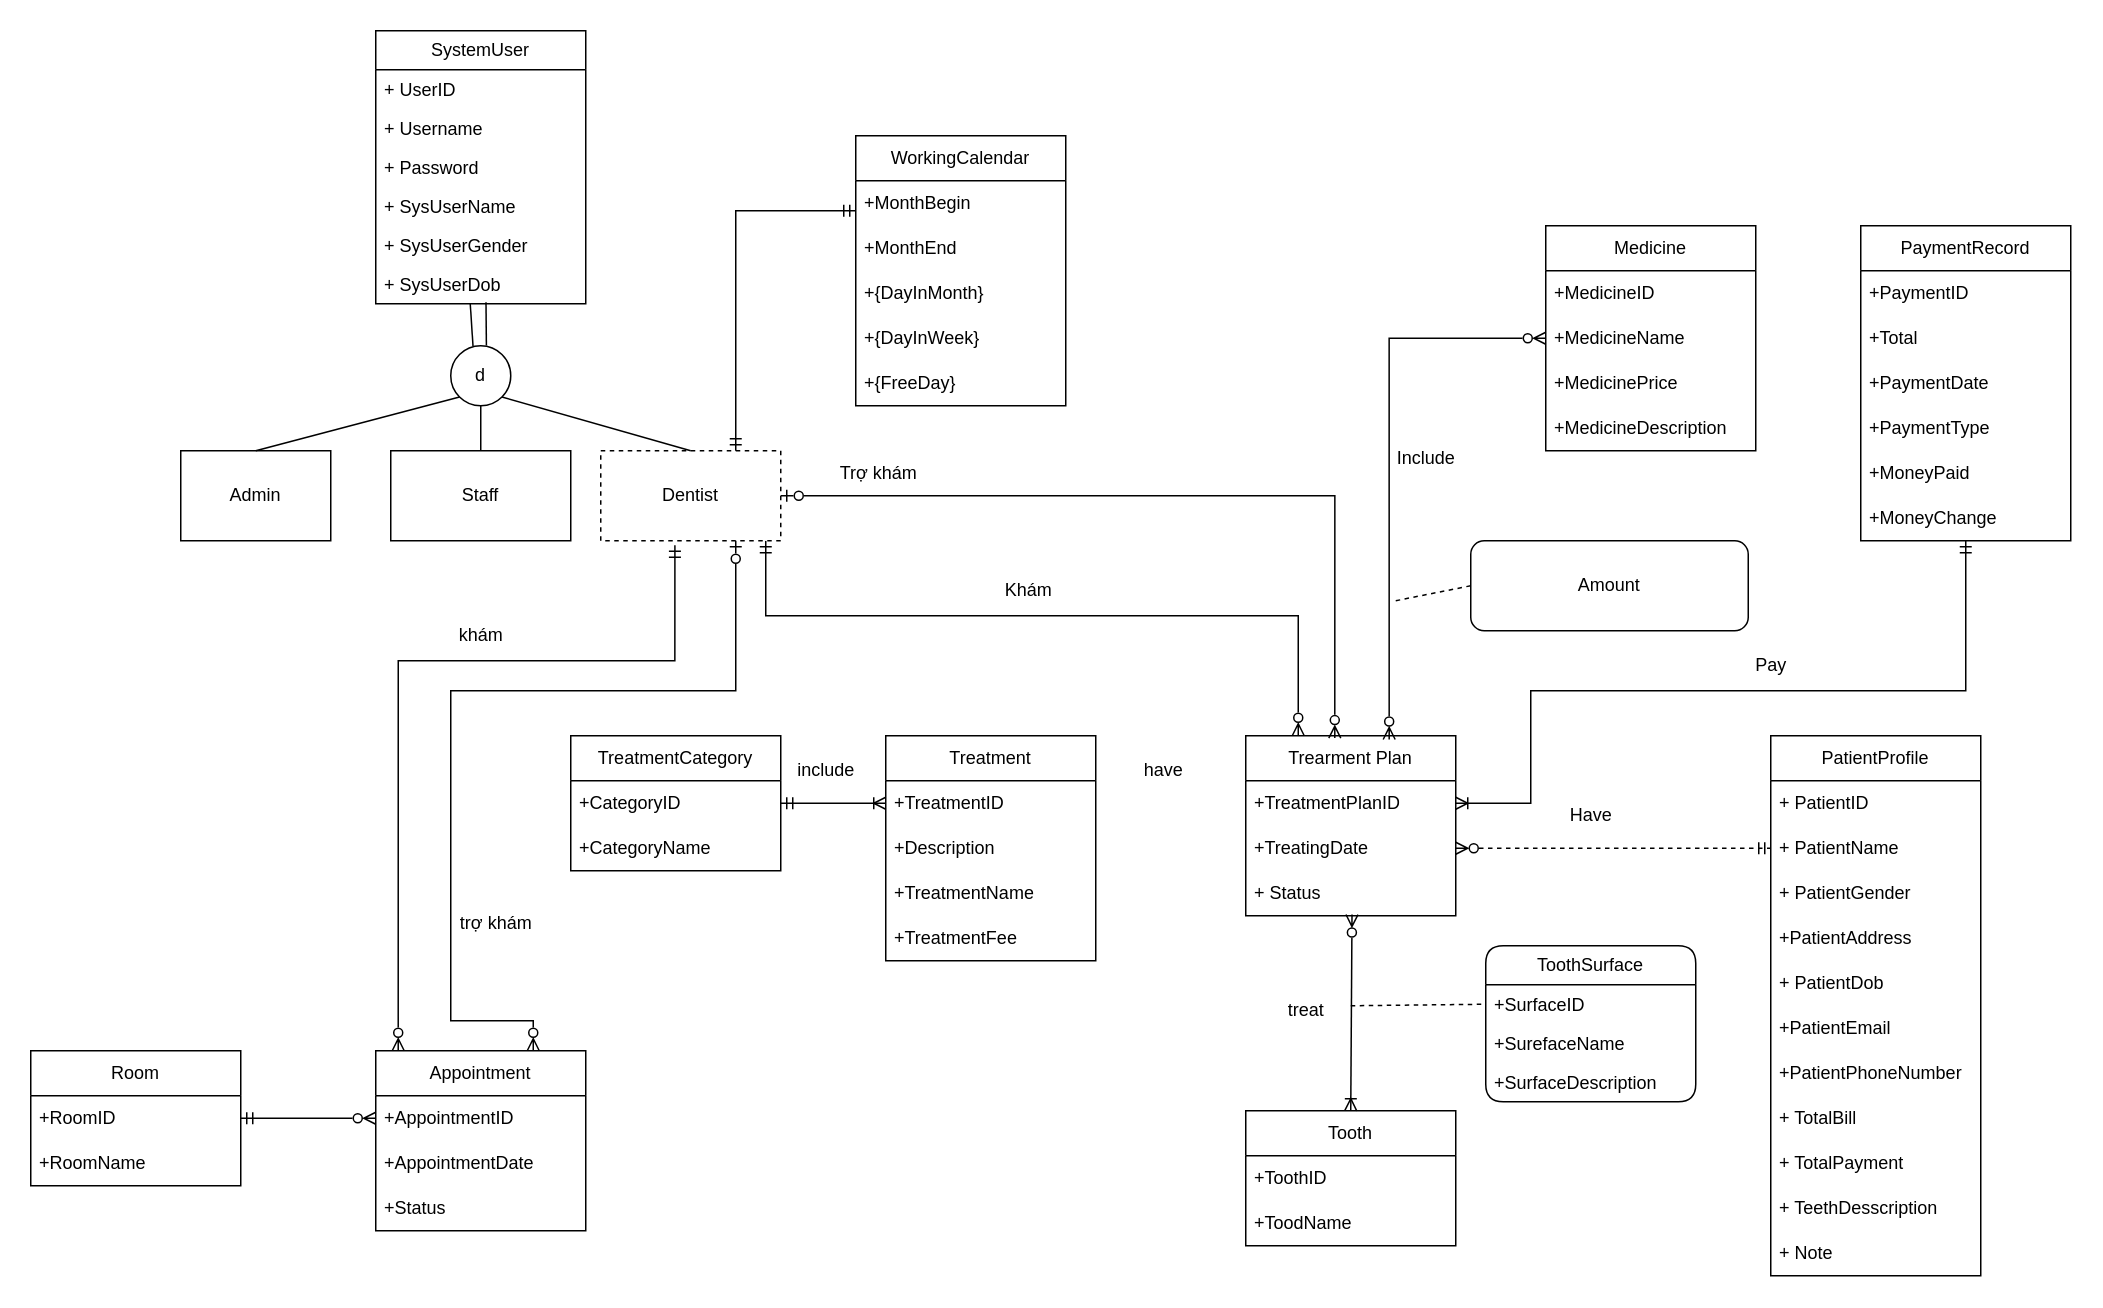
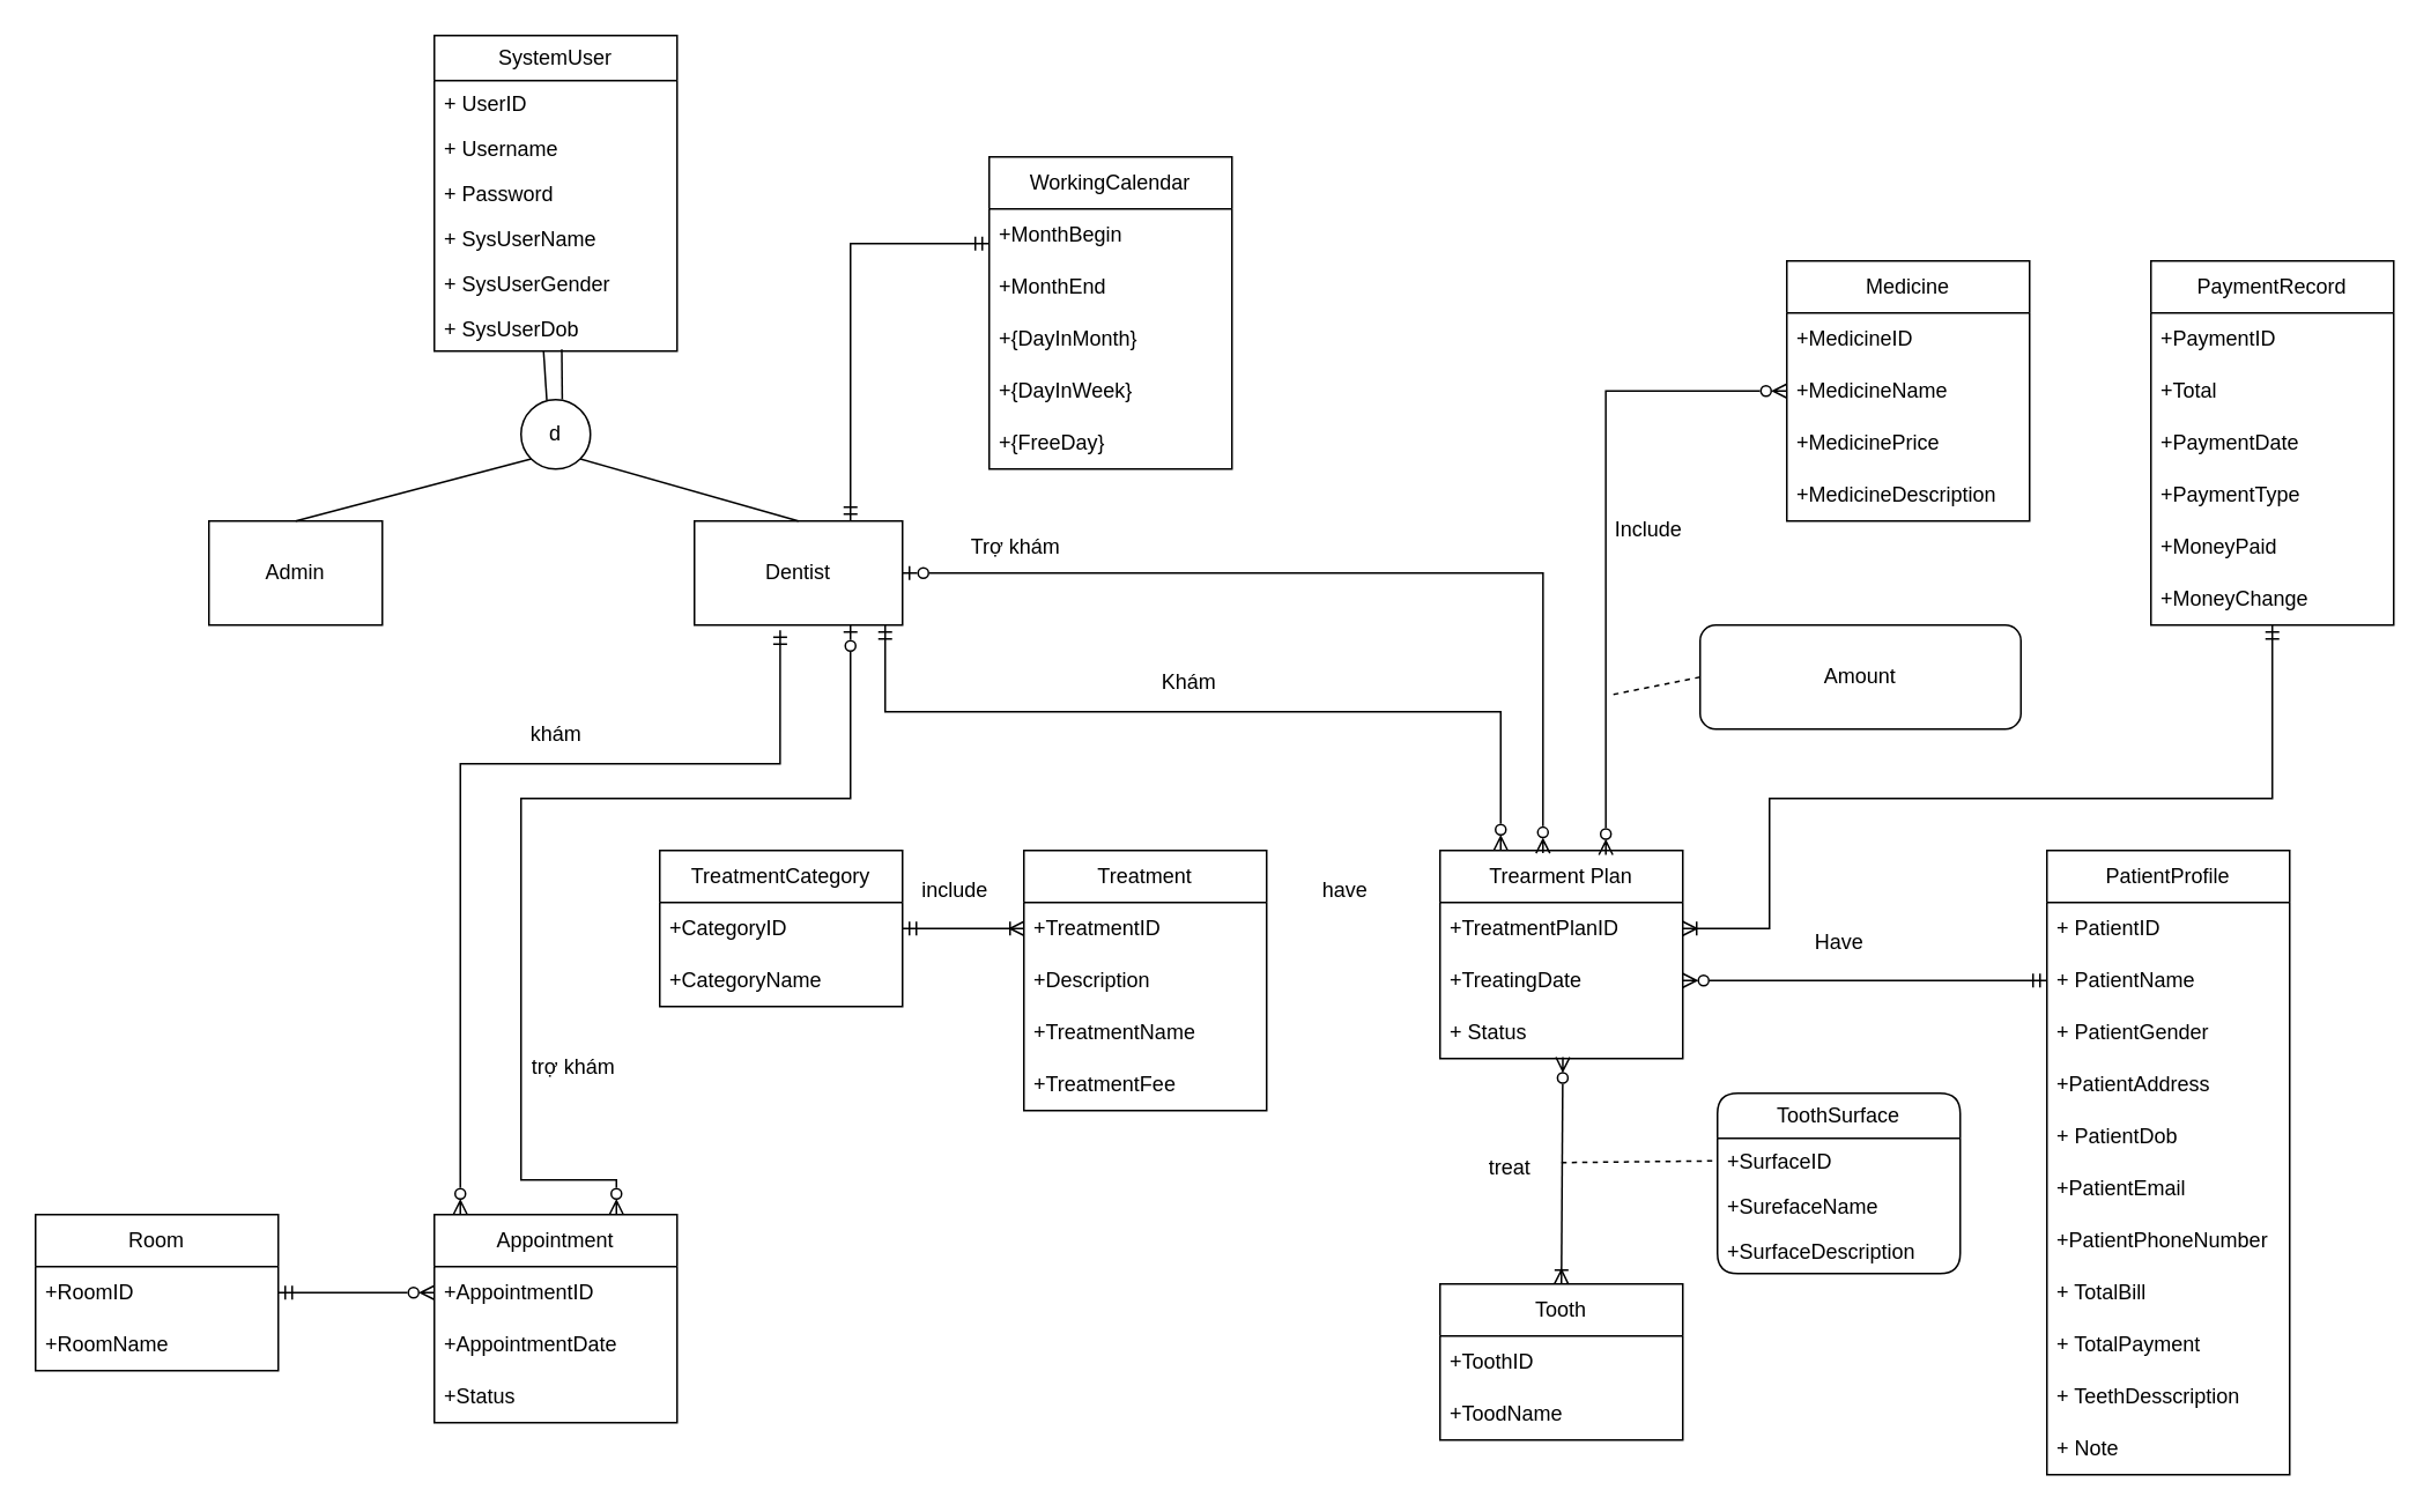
- <mxCell id="68" value="" style="endArrow=none;html=1;rounded=0;exitX=0.5;exitY=0;exitDx=0;exitDy=0;entryX=0.5;entryY=1;entryDx=0;entryDy=0;" parent="1" source="3" target="55" edge="1"><mxGeometry width="50" height="50" relative="1" as="geometry"><mxPoint x="470" y="300" as="sourcePoint" /><mxPoint x="520" y="250" as="targetPoint" /></mxGeometry></mxCell>
- <mxCell id="3" value="Staff" style="rounded=0;whiteSpace=wrap;html=1;" parent="1" vertex="1"><mxGeometry x="260" y="300" width="120" height="60" as="geometry" /></mxCell>
- <mxCell id="5" value="Dentist" style="rounded=0;whiteSpace=wrap;html=1;dashed=1;" parent="1" vertex="1"><mxGeometry x="400" y="300" width="120" height="60" as="geometry" /></mxCell>
+ <mxCell id="5" value="Dentist" style="rounded=0;whiteSpace=wrap;html=1;" parent="1" vertex="1"><mxGeometry x="400" y="300" width="120" height="60" as="geometry" /></mxCell>
- <mxCell id="86" value="Pay" style="text;html=1;align=center;verticalAlign=middle;resizable=0;points=[];autosize=1;strokeColor=none;fillColor=none;" parent="1" vertex="1"><mxGeometry x="1160" y="428" width="40" height="30" as="geometry" /></mxCell>
- <mxCell id="77" style="edgeStyle=orthogonalEdgeStyle;rounded=0;orthogonalLoop=1;jettySize=auto;html=1;entryX=0;entryY=0.5;entryDx=0;entryDy=0;endArrow=ERmandOne;endFill=0;startArrow=ERzeroToMany;startFill=0;dashed=1;" parent="1" source="20" target="8" edge="1"><mxGeometry relative="1" as="geometry" /></mxCell>
+ <mxCell id="77" style="edgeStyle=orthogonalEdgeStyle;rounded=0;orthogonalLoop=1;jettySize=auto;html=1;entryX=0;entryY=0.5;entryDx=0;entryDy=0;endArrow=ERmandOne;endFill=0;startArrow=ERzeroToMany;startFill=0;" parent="1" source="20" target="8" edge="1"><mxGeometry relative="1" as="geometry" /></mxCell>
